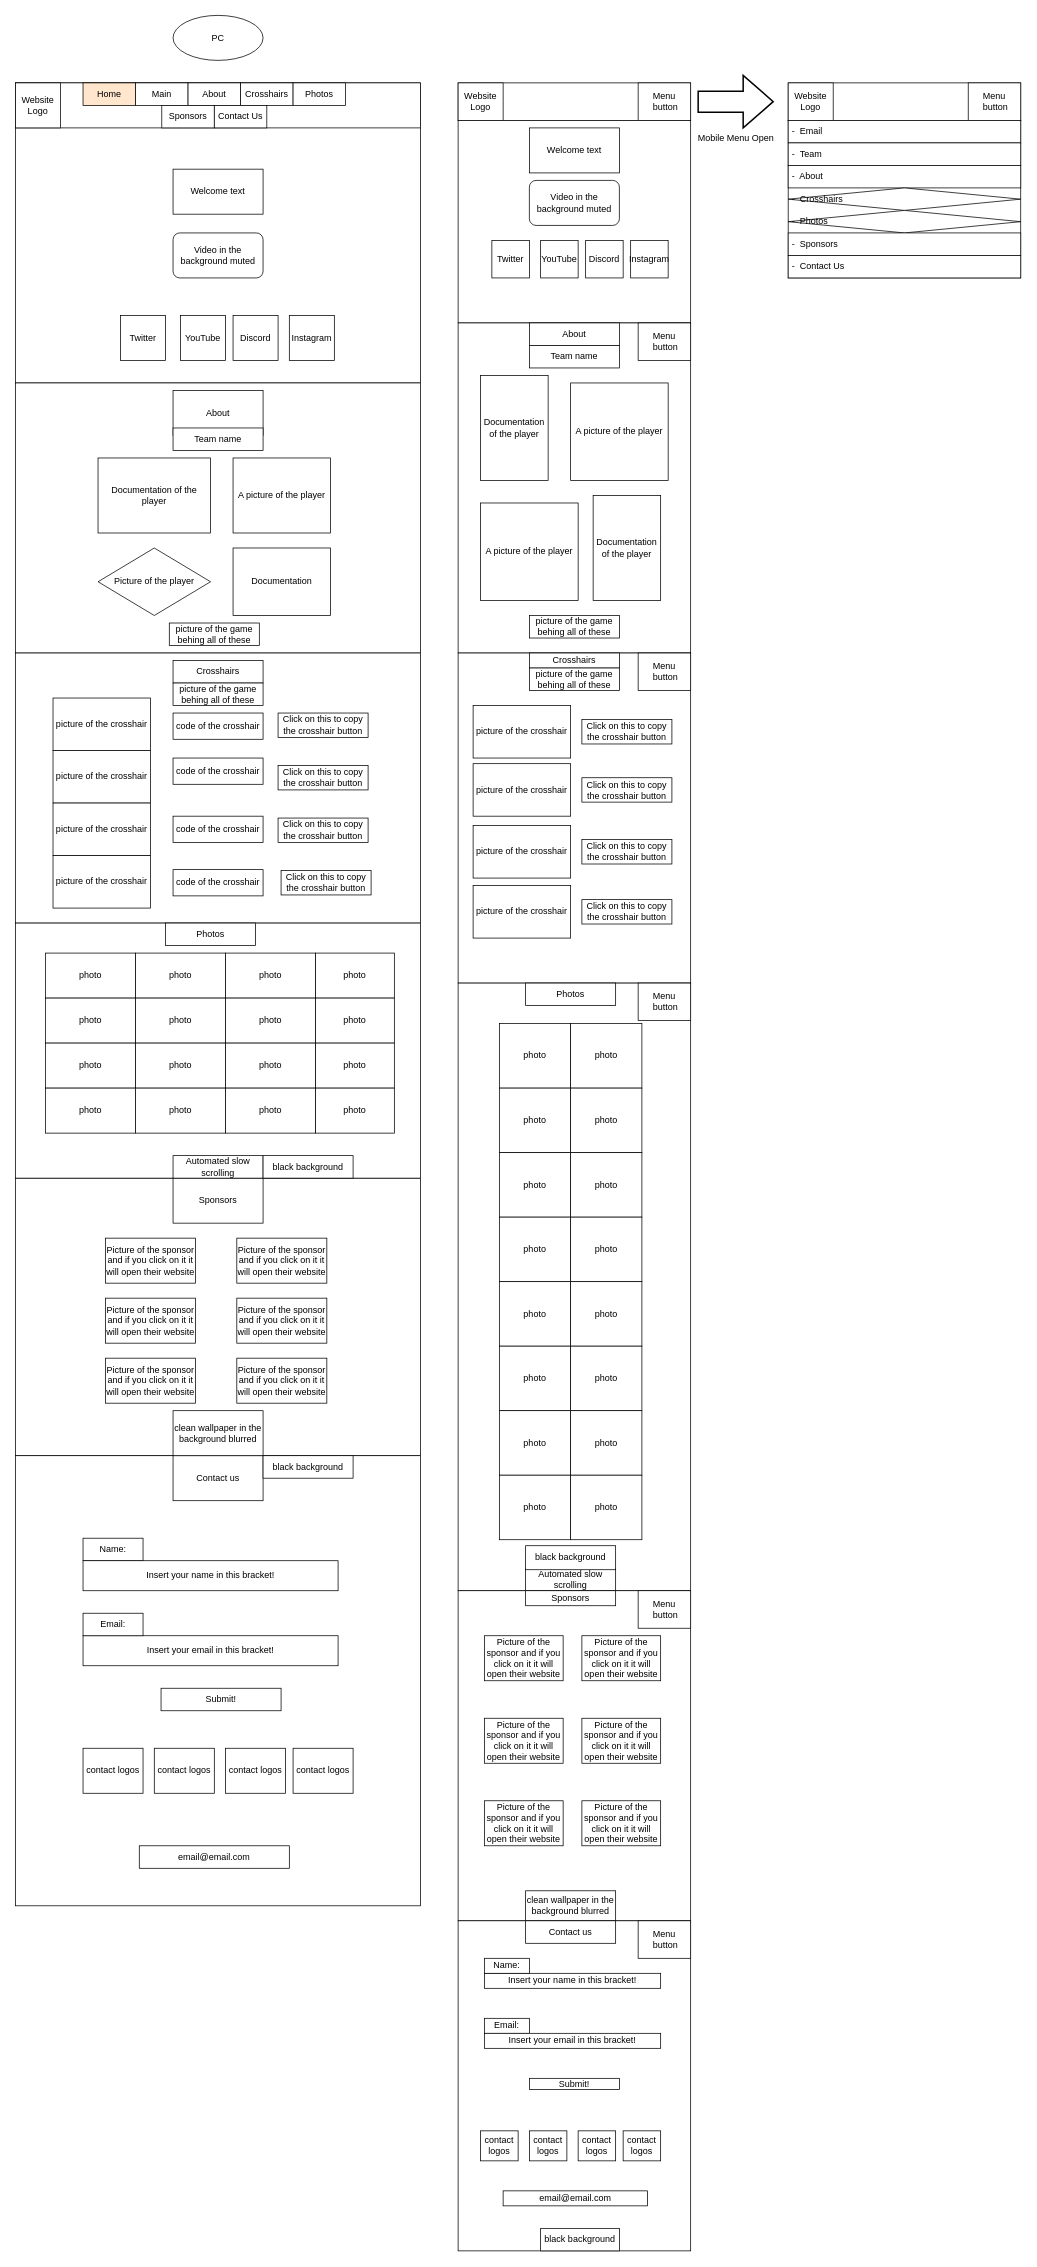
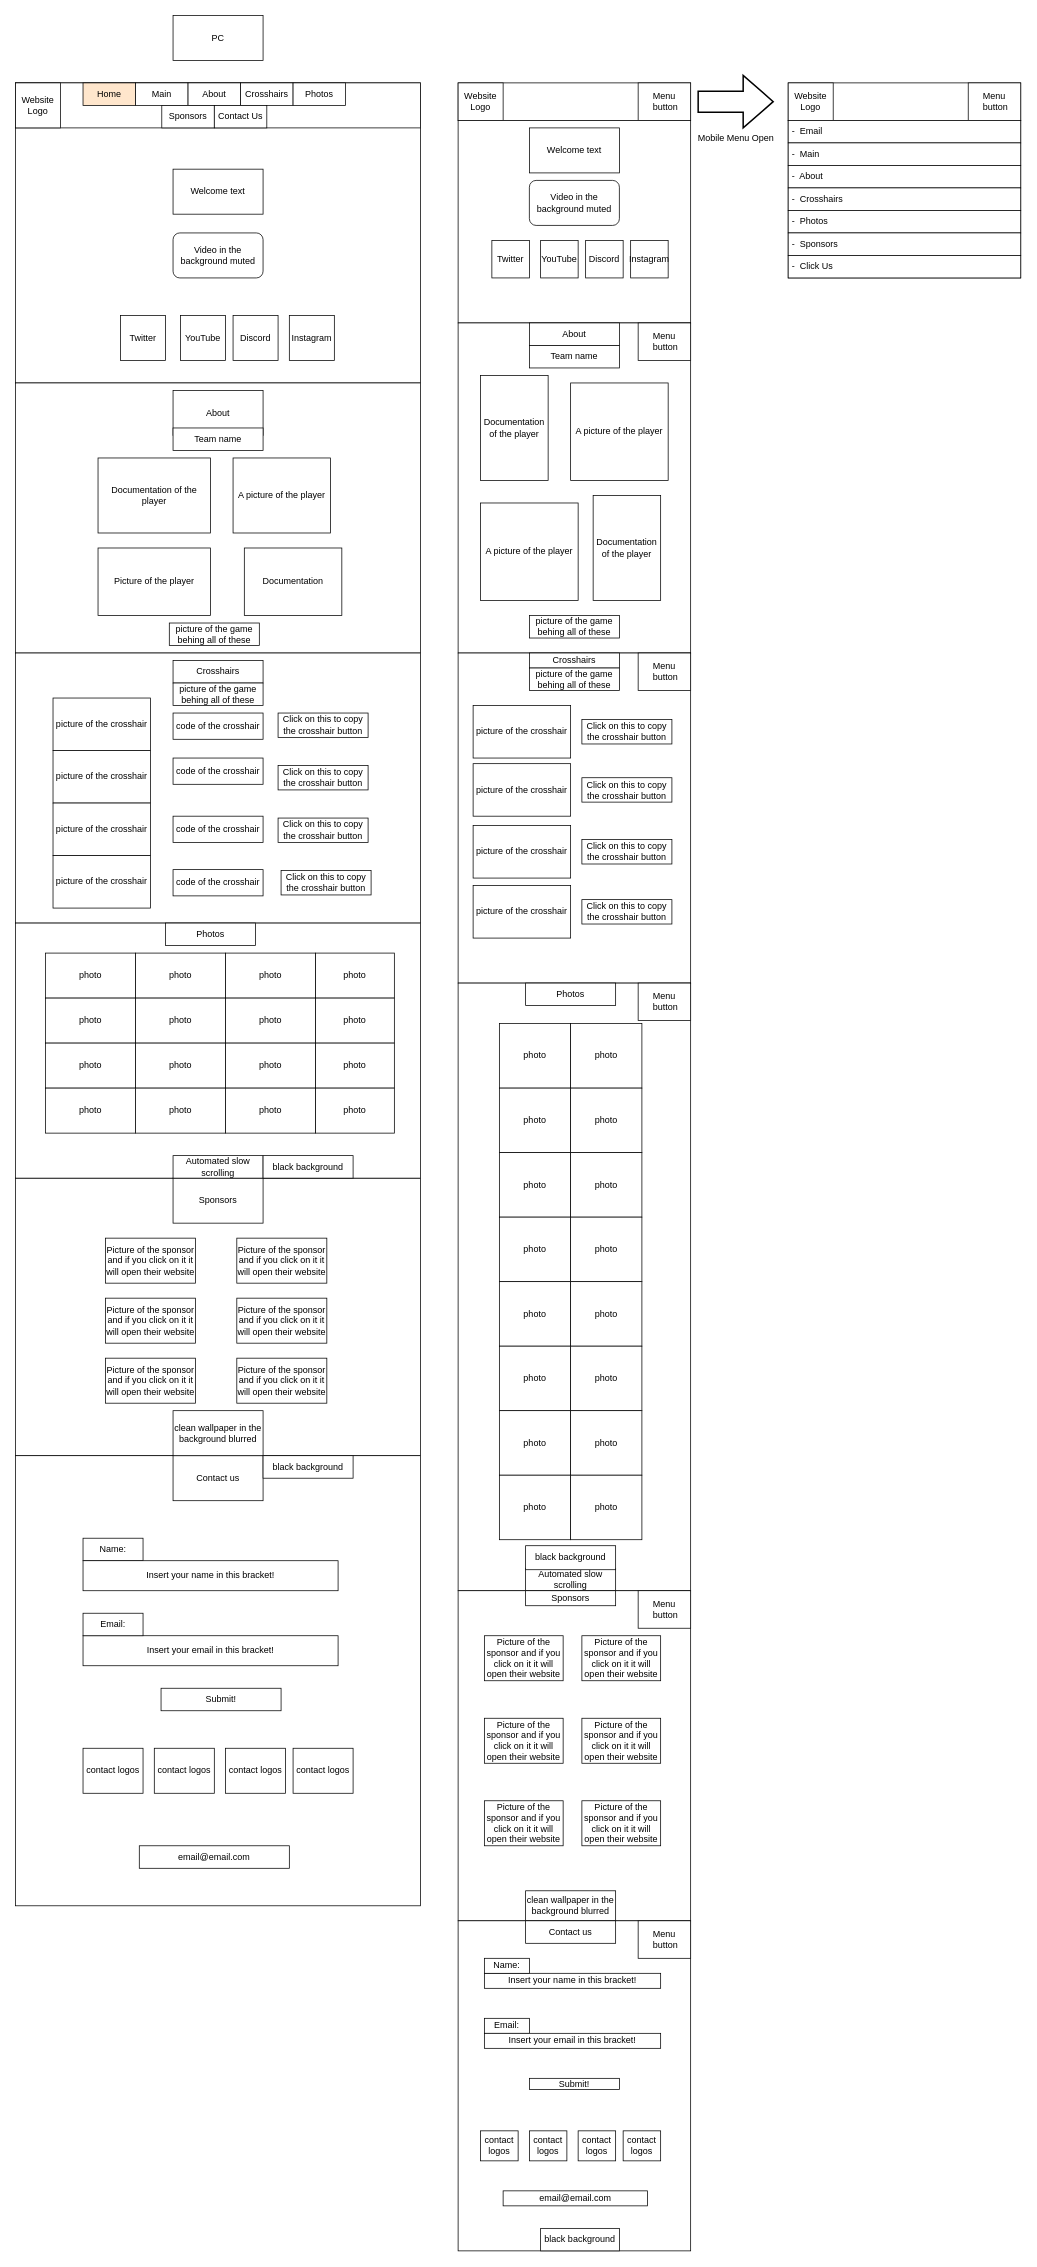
- <mxCell id="73" value="PC" style="ellipse;whiteSpace=wrap;html=1;" vertex="1" parent="1"><mxGeometry x="230" y="20" width="120" height="60" as="geometry" /></mxCell>
+ <mxCell id="73" value="PC" style="rounded=0;whiteSpace=wrap;html=1;" vertex="1" parent="1"><mxGeometry x="230" y="20" width="120" height="60" as="geometry" /></mxCell>
- <mxCell id="91" value="&lt;div align=&quot;left&quot;&gt;&amp;nbsp;-&amp;nbsp; Team&lt;/div&gt;" style="rounded=0;whiteSpace=wrap;html=1;align=left;" vertex="1" parent="1"><mxGeometry x="1050" y="190" width="310" height="30" as="geometry" /></mxCell>
+ <mxCell id="91" value="&lt;div align=&quot;left&quot;&gt;&amp;nbsp;-&amp;nbsp; Main&lt;/div&gt;" style="rounded=0;whiteSpace=wrap;html=1;align=left;" vertex="1" parent="1"><mxGeometry x="1050" y="190" width="310" height="30" as="geometry" /></mxCell>
- <mxCell id="93" value="&lt;div align=&quot;left&quot;&gt;&amp;nbsp;-&amp;nbsp; Crosshairs&lt;br&gt;&lt;/div&gt;" style="rhombus;whiteSpace=wrap;html=1;align=left;" vertex="1" parent="1"><mxGeometry x="1050" y="250" width="310" height="30" as="geometry" /></mxCell>
+ <mxCell id="93" value="&lt;div align=&quot;left&quot;&gt;&amp;nbsp;-&amp;nbsp; Crosshairs&lt;br&gt;&lt;/div&gt;" style="rounded=0;whiteSpace=wrap;html=1;align=left;" vertex="1" parent="1"><mxGeometry x="1050" y="250" width="310" height="30" as="geometry" /></mxCell>
- <mxCell id="94" value="&lt;div align=&quot;left&quot;&gt;&amp;nbsp;-&amp;nbsp; Photos&lt;br&gt;&lt;/div&gt;" style="rhombus;whiteSpace=wrap;html=1;align=left;" vertex="1" parent="1"><mxGeometry x="1050" y="280" width="310" height="30" as="geometry" /></mxCell>
+ <mxCell id="94" value="&lt;div align=&quot;left&quot;&gt;&amp;nbsp;-&amp;nbsp; Photos&lt;br&gt;&lt;/div&gt;" style="rounded=0;whiteSpace=wrap;html=1;align=left;" vertex="1" parent="1"><mxGeometry x="1050" y="280" width="310" height="30" as="geometry" /></mxCell>
- <mxCell id="96" value="&lt;div align=&quot;left&quot;&gt;&amp;nbsp;-&amp;nbsp; Contact Us&lt;br&gt;&lt;/div&gt;" style="rounded=0;whiteSpace=wrap;html=1;align=left;" vertex="1" parent="1"><mxGeometry x="1050" y="340" width="310" height="30" as="geometry" /></mxCell>
+ <mxCell id="96" value="&lt;div align=&quot;left&quot;&gt;&amp;nbsp;-&amp;nbsp; Click Us&lt;br&gt;&lt;/div&gt;" style="rounded=0;whiteSpace=wrap;html=1;align=left;" vertex="1" parent="1"><mxGeometry x="1050" y="340" width="310" height="30" as="geometry" /></mxCell>
- <mxCell id="11" value="Picture of the player" style="rhombus;whiteSpace=wrap;html=1;" vertex="1" parent="1"><mxGeometry x="130" y="730" width="150" height="90" as="geometry" /></mxCell>
+ <mxCell id="11" value="Picture of the player" style="rounded=0;whiteSpace=wrap;html=1;" vertex="1" parent="1"><mxGeometry x="130" y="730" width="150" height="90" as="geometry" /></mxCell>
- <mxCell id="13" value="Documentation" style="rounded=0;whiteSpace=wrap;html=1;" vertex="1" parent="1"><mxGeometry x="310" y="730" width="130" height="90" as="geometry" /></mxCell>
+ <mxCell id="13" value="Documentation" style="rounded=0;whiteSpace=wrap;html=1;" vertex="1" parent="1"><mxGeometry x="325" y="730" width="130" height="90" as="geometry" /></mxCell>
